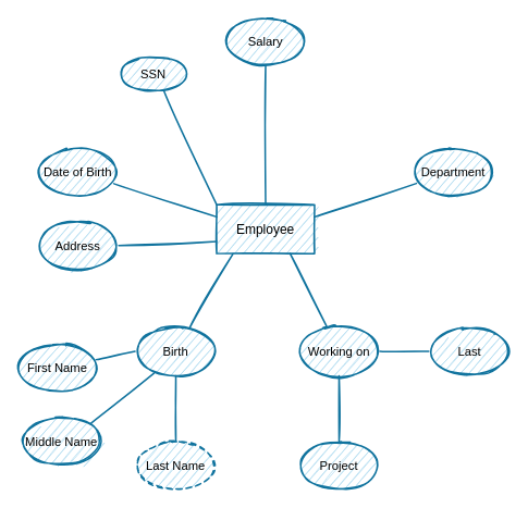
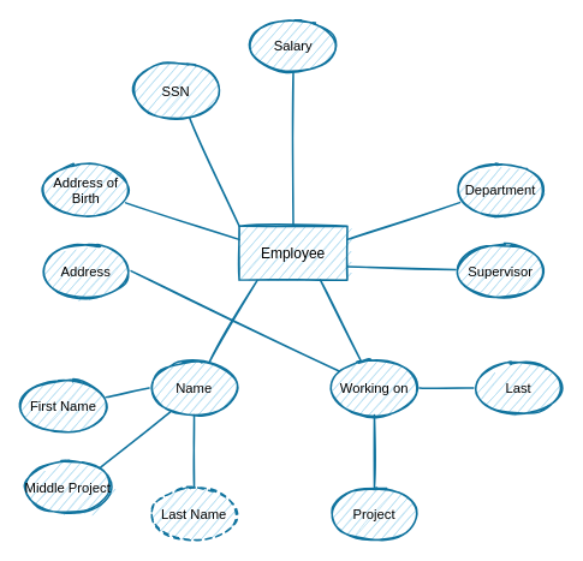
- <mxCell id="3" value="&lt;font style=&quot;font-size: 15px&quot;&gt;SSN&lt;/font&gt;" style="ellipse;whiteSpace=wrap;html=1;sketch=1;shadow=0;strokeWidth=2;fillColor=#b1ddf0;strokeColor=#10739e;" vertex="1" parent="1"><mxGeometry x="145" y="70" width="85" height="40" as="geometry" /></mxCell>
+ <mxCell id="3" value="&lt;font style=&quot;font-size: 15px&quot;&gt;SSN&lt;/font&gt;" style="ellipse;whiteSpace=wrap;html=1;sketch=1;shadow=0;strokeWidth=2;fillColor=#b1ddf0;strokeColor=#10739e;" vertex="1" parent="1"><mxGeometry x="145" y="70" width="100" height="60" as="geometry" /></mxCell>
- <mxCell id="5" value="&lt;font style=&quot;font-size: 15px&quot;&gt;Date of Birth&lt;/font&gt;" style="ellipse;whiteSpace=wrap;html=1;sketch=1;shadow=0;strokeWidth=2;fillColor=#b1ddf0;strokeColor=#10739e;" vertex="1" parent="1"><mxGeometry x="45" y="180" width="100" height="60" as="geometry" /></mxCell>
+ <mxCell id="5" value="&lt;font style=&quot;font-size: 15px&quot;&gt;Address of Birth&lt;/font&gt;" style="ellipse;whiteSpace=wrap;html=1;sketch=1;shadow=0;strokeWidth=2;fillColor=#b1ddf0;strokeColor=#10739e;" vertex="1" parent="1"><mxGeometry x="45" y="180" width="100" height="60" as="geometry" /></mxCell>
+ <mxCell id="17" value="" style="endArrow=none;html=1;exitX=1;exitY=0.75;exitDx=0;exitDy=0;sketch=1;shadow=0;strokeWidth=2;fillColor=#b1ddf0;strokeColor=#10739e;" edge="1" parent="1" source="2" target="7"><mxGeometry width="50" height="50" relative="1" as="geometry"><mxPoint x="435" y="370" as="sourcePoint" /><mxPoint x="485" y="320" as="targetPoint" /></mxGeometry></mxCell>
- <mxCell id="24" value="" style="endArrow=none;html=1;exitX=1;exitY=0.5;exitDx=0;exitDy=0;entryX=0;entryY=0.75;entryDx=0;entryDy=0;sketch=1;shadow=0;strokeWidth=2;fillColor=#b1ddf0;strokeColor=#10739e;" edge="1" parent="1" source="8" target="2"><mxGeometry width="50" height="50" relative="1" as="geometry"><mxPoint x="195" y="330" as="sourcePoint" /><mxPoint x="245" y="280" as="targetPoint" /></mxGeometry></mxCell>
+ <mxCell id="24" value="" style="endArrow=none;html=1;exitX=1;exitY=0.5;exitDx=0;exitDy=0;sketch=1;shadow=0;strokeWidth=2;fillColor=#b1ddf0;strokeColor=#10739e;" edge="1" parent="1" source="8" target="10"><mxGeometry width="50" height="50" relative="1" as="geometry"><mxPoint x="195" y="330" as="sourcePoint" /><mxPoint x="245" y="280" as="targetPoint" /></mxGeometry></mxCell>
+ <mxCell id="7" value="&lt;font style=&quot;font-size: 15px&quot;&gt;Supervisor&lt;/font&gt;" style="ellipse;whiteSpace=wrap;html=1;sketch=1;shadow=0;strokeWidth=2;fillColor=#b1ddf0;strokeColor=#10739e;" vertex="1" parent="1"><mxGeometry x="505" y="270" width="100" height="60" as="geometry" /></mxCell>
- <mxCell id="9" value="&lt;font style=&quot;font-size: 15px&quot;&gt;Birth&lt;/font&gt;" style="ellipse;whiteSpace=wrap;html=1;sketch=1;shadow=0;strokeWidth=2;fillColor=#b1ddf0;strokeColor=#10739e;" vertex="1" parent="1"><mxGeometry x="165" y="400" width="100" height="60" as="geometry" /></mxCell>
+ <mxCell id="9" value="&lt;font style=&quot;font-size: 15px&quot;&gt;Name&lt;/font&gt;" style="ellipse;whiteSpace=wrap;html=1;sketch=1;shadow=0;strokeWidth=2;fillColor=#b1ddf0;strokeColor=#10739e;" vertex="1" parent="1"><mxGeometry x="165" y="400" width="100" height="60" as="geometry" /></mxCell>
- <mxCell id="27" value="&lt;font style=&quot;font-size: 15px&quot;&gt;Middle Name&lt;/font&gt;" style="ellipse;whiteSpace=wrap;html=1;sketch=1;shadow=0;strokeWidth=2;fillColor=#b1ddf0;strokeColor=#10739e;" vertex="1" parent="1"><mxGeometry x="25" y="510" width="100" height="60" as="geometry" /></mxCell>
+ <mxCell id="27" value="&lt;font style=&quot;font-size: 15px&quot;&gt;Middle Project&lt;/font&gt;" style="ellipse;whiteSpace=wrap;html=1;sketch=1;shadow=0;strokeWidth=2;fillColor=#b1ddf0;strokeColor=#10739e;" vertex="1" parent="1"><mxGeometry x="25" y="510" width="100" height="60" as="geometry" /></mxCell>
